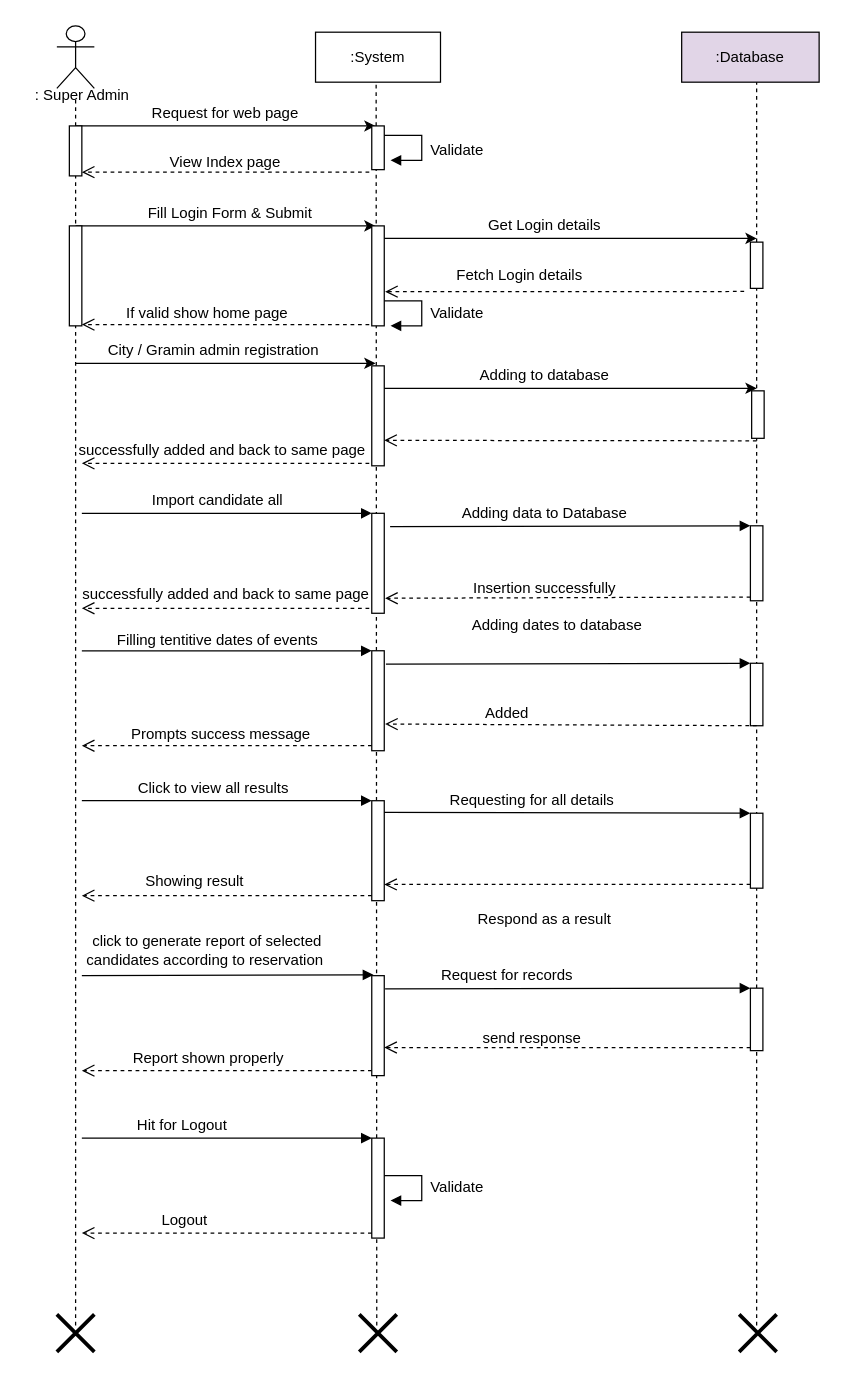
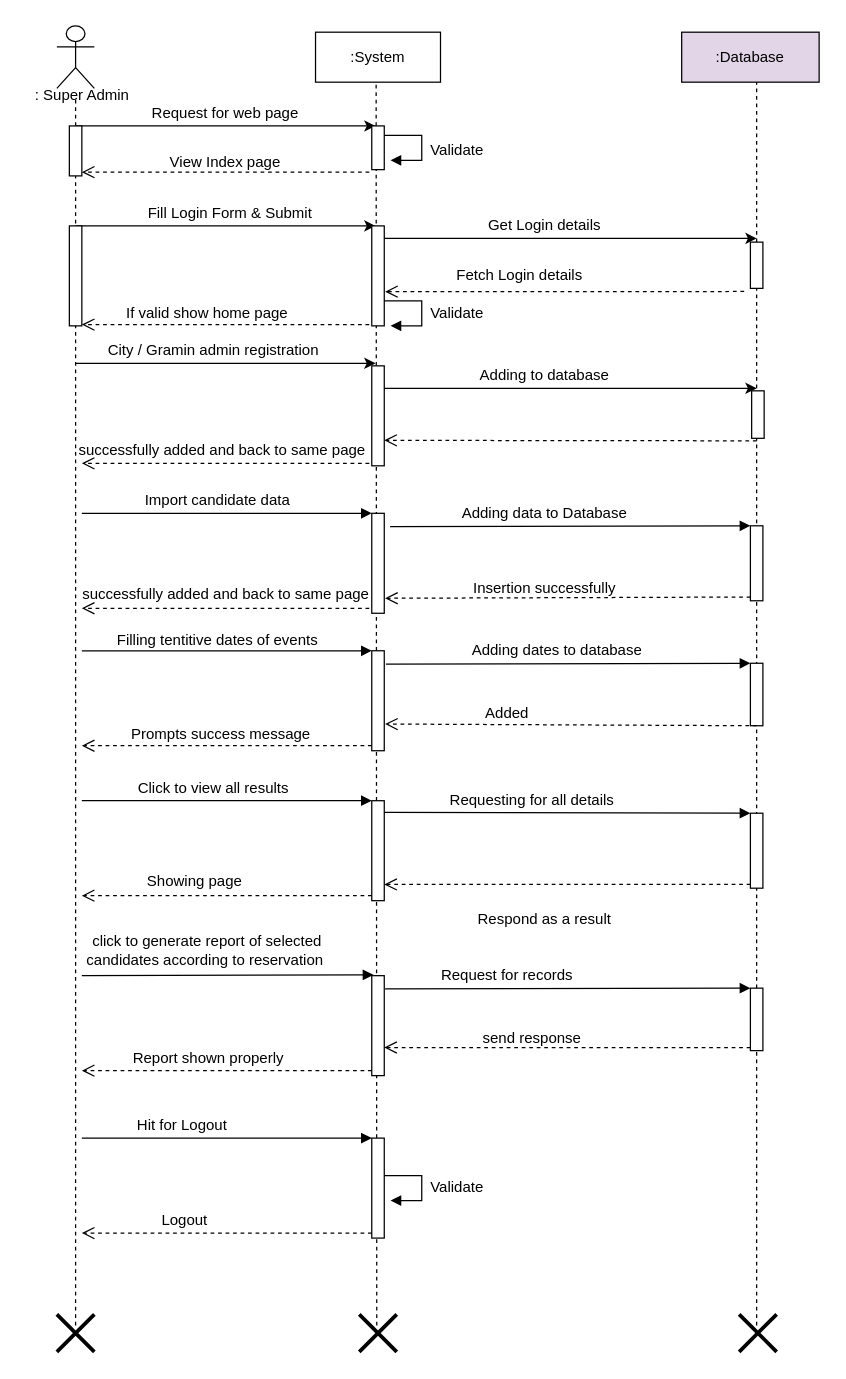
- <mxCell id="41" value="Import candidate all&amp;nbsp;" style="text;html=1;align=center;verticalAlign=middle;resizable=0;points=[];autosize=1;fontColor=none;" vertex="1" parent="1"><mxGeometry x="110" y="390" width="130" height="20" as="geometry" /></mxCell>
+ <mxCell id="41" value="Import candidate data&amp;nbsp;" style="text;html=1;align=center;verticalAlign=middle;resizable=0;points=[];autosize=1;fontColor=none;" vertex="1" parent="1"><mxGeometry x="110" y="390" width="130" height="20" as="geometry" /></mxCell>
- <mxCell id="55" value="Adding dates to database" style="text;html=1;align=center;verticalAlign=middle;resizable=0;points=[];autosize=1;fontColor=none;" vertex="1" parent="1"><mxGeometry x="370" y="490" width="150" height="20" as="geometry" /></mxCell>
+ <mxCell id="55" value="Adding dates to database" style="text;html=1;align=center;verticalAlign=middle;resizable=0;points=[];autosize=1;fontColor=none;" vertex="1" parent="1"><mxGeometry x="370" y="510" width="150" height="20" as="geometry" /></mxCell>
- <mxCell id="67" value="Showing result" style="text;html=1;align=center;verticalAlign=middle;resizable=0;points=[];autosize=1;fontColor=none;" vertex="1" parent="1"><mxGeometry x="110" y="695" width="90" height="20" as="geometry" /></mxCell>
+ <mxCell id="67" value="Showing page" style="text;html=1;align=center;verticalAlign=middle;resizable=0;points=[];autosize=1;fontColor=none;" vertex="1" parent="1"><mxGeometry x="110" y="695" width="90" height="20" as="geometry" /></mxCell>
